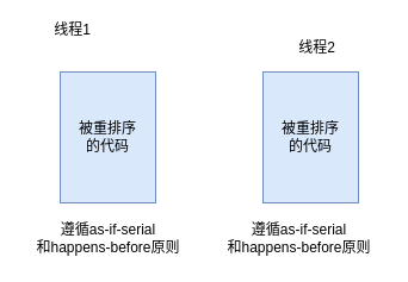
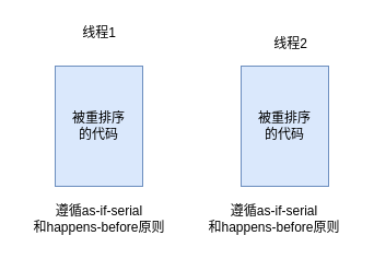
- <mxCell id="6" value="线程1" style="text;html=1;align=center;verticalAlign=middle;resizable=0;points=[];autosize=1;strokeColor=none;fillColor=none;" vertex="1" parent="1"><mxGeometry x="35" y="15" width="50" height="20" as="geometry" /></mxCell>
+ <mxCell id="6" value="线程1" style="text;html=1;align=center;verticalAlign=middle;resizable=0;points=[];autosize=1;strokeColor=none;fillColor=none;" vertex="1" parent="1"><mxGeometry x="65" y="20" width="50" height="20" as="geometry" /></mxCell>
